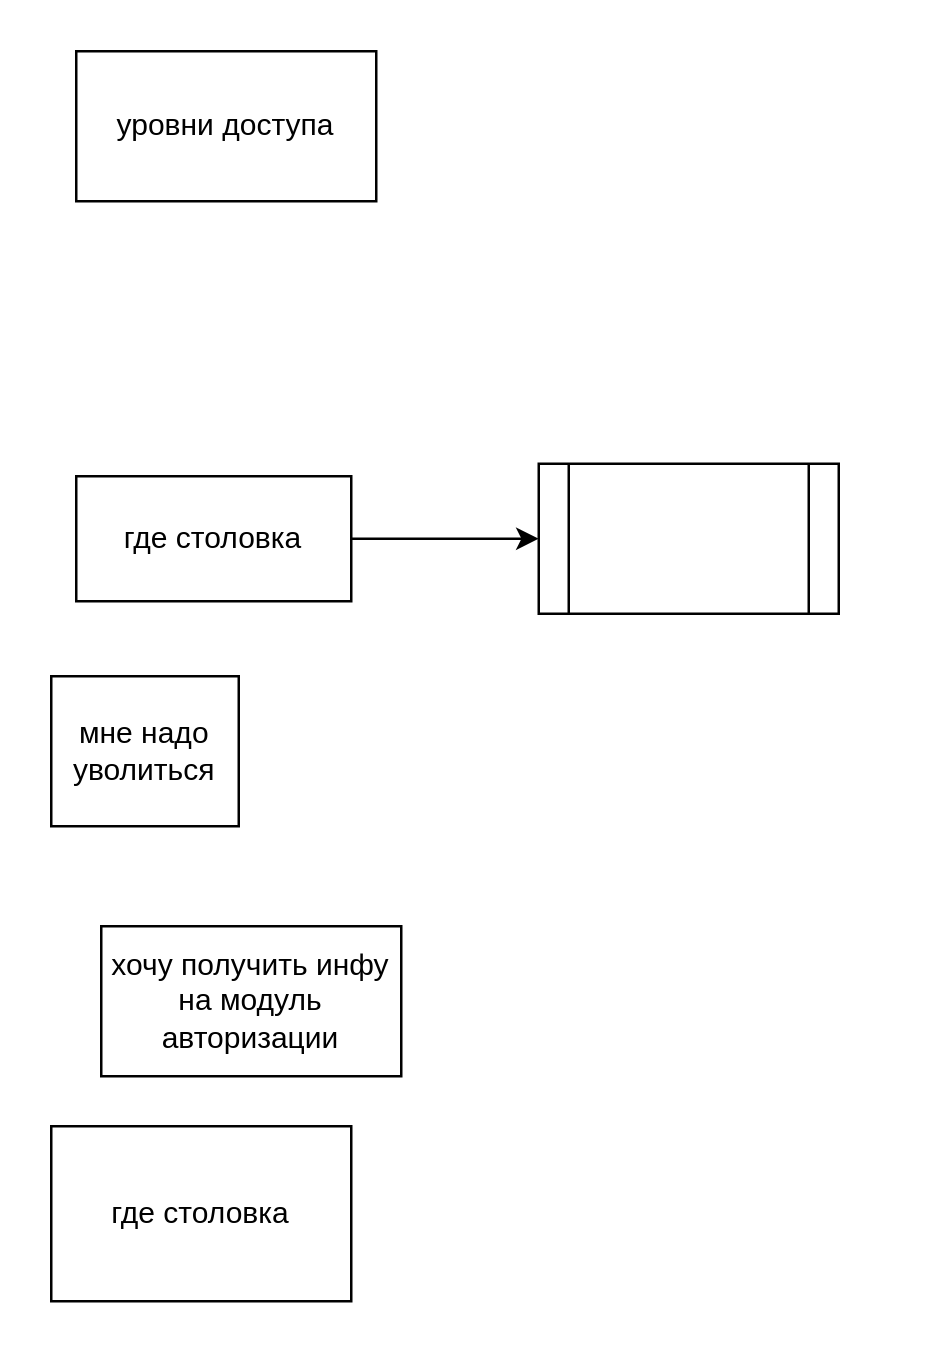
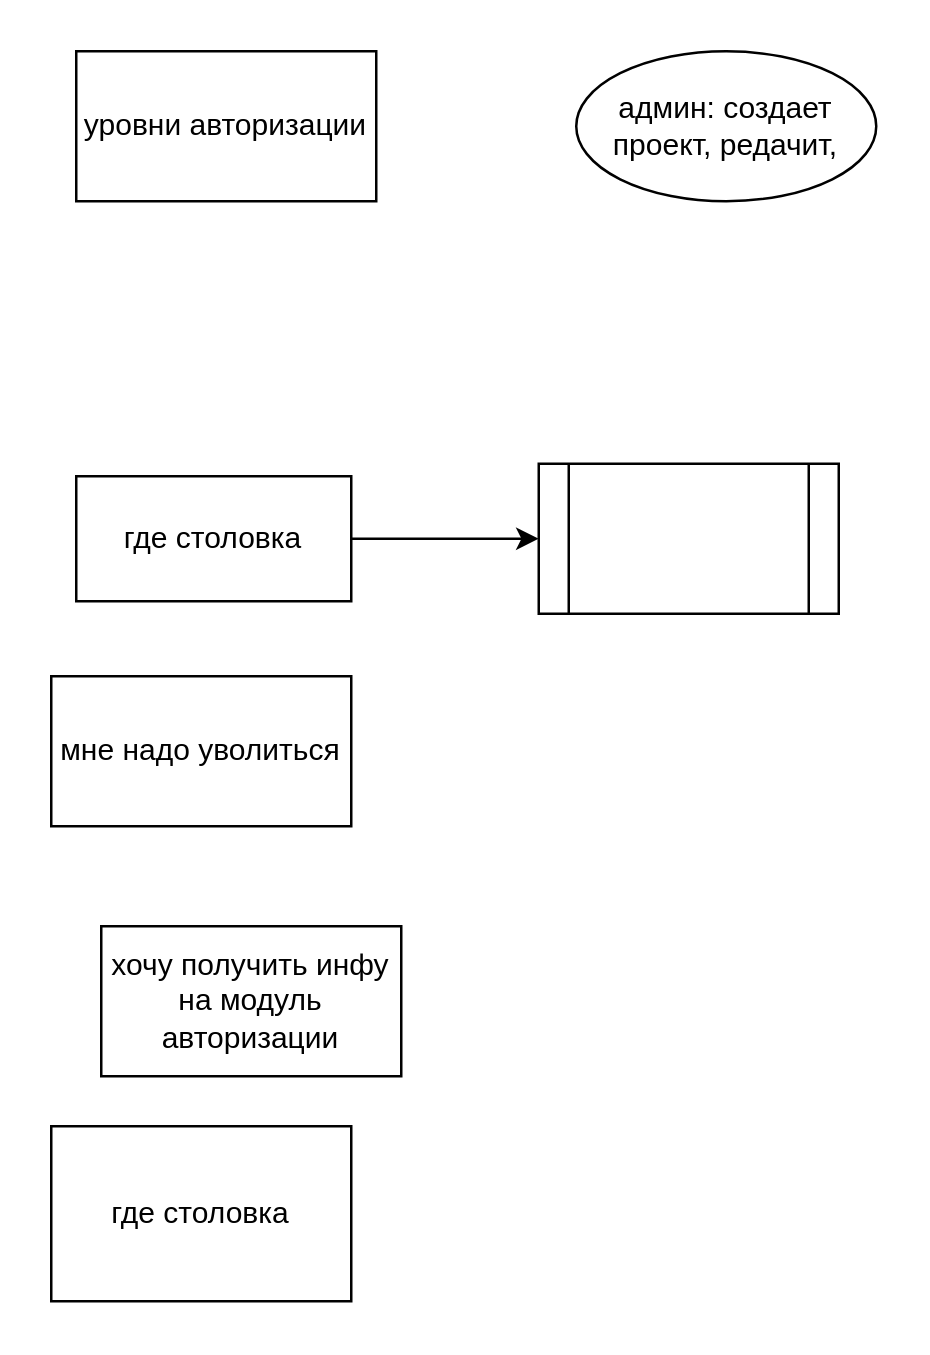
- <mxCell id="8" value="уровни доступа" style="rounded=0;whiteSpace=wrap;html=1;" vertex="1" parent="1"><mxGeometry x="30" y="20" width="120" height="60" as="geometry" /></mxCell>
+ <mxCell id="8" value="уровни авторизации" style="rounded=0;whiteSpace=wrap;html=1;" vertex="1" parent="1"><mxGeometry x="30" y="20" width="120" height="60" as="geometry" /></mxCell>
+ <mxCell id="9" value="админ: создает проект, редачит," style="ellipse;whiteSpace=wrap;html=1;rounded=0;" vertex="1" parent="1"><mxGeometry x="230" y="20" width="120" height="60" as="geometry" /></mxCell>
- <mxCell id="2" value="мне надо уволиться" style="rounded=0;whiteSpace=wrap;html=1;" vertex="1" parent="1"><mxGeometry x="20" y="270" width="75" height="60" as="geometry" /></mxCell>
+ <mxCell id="2" value="мне надо уволиться" style="rounded=0;whiteSpace=wrap;html=1;" vertex="1" parent="1"><mxGeometry x="20" y="270" width="120" height="60" as="geometry" /></mxCell>
